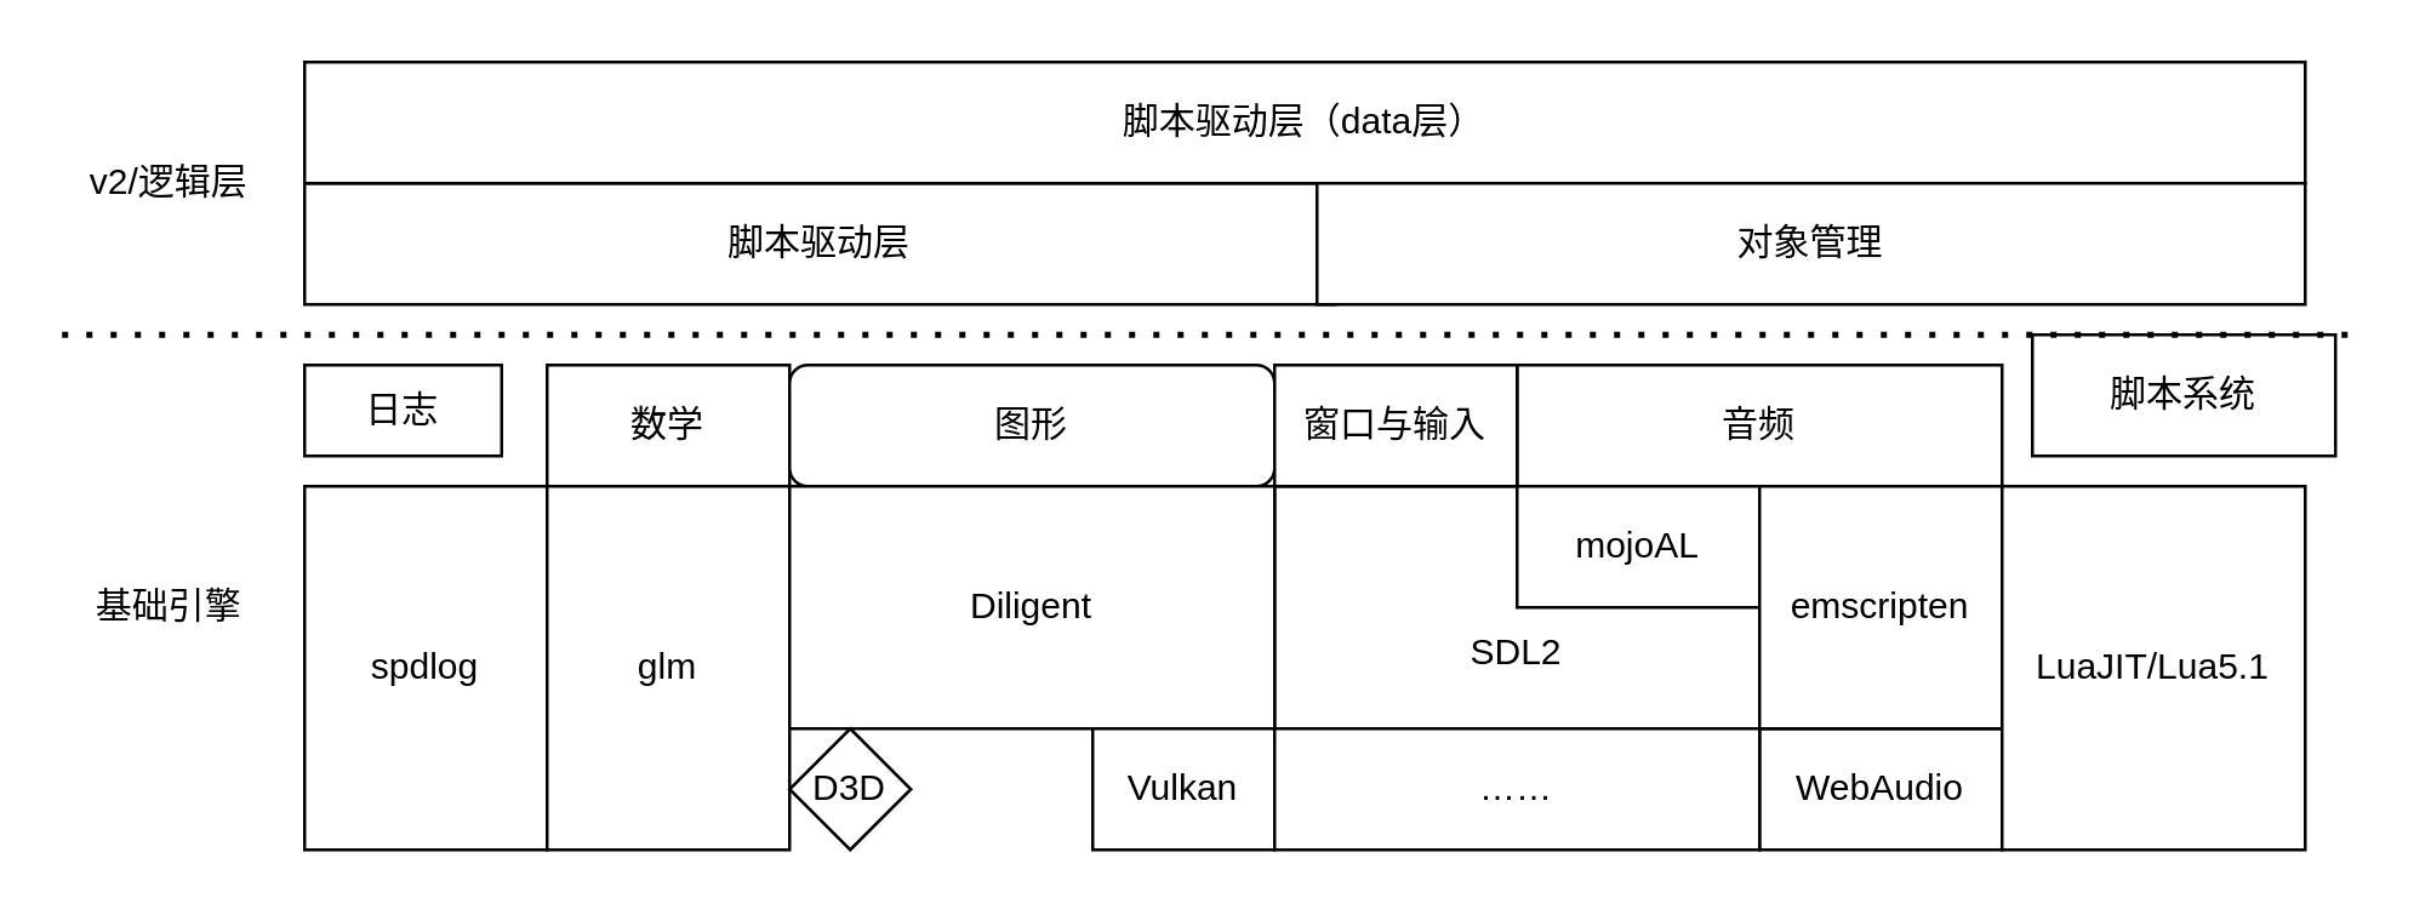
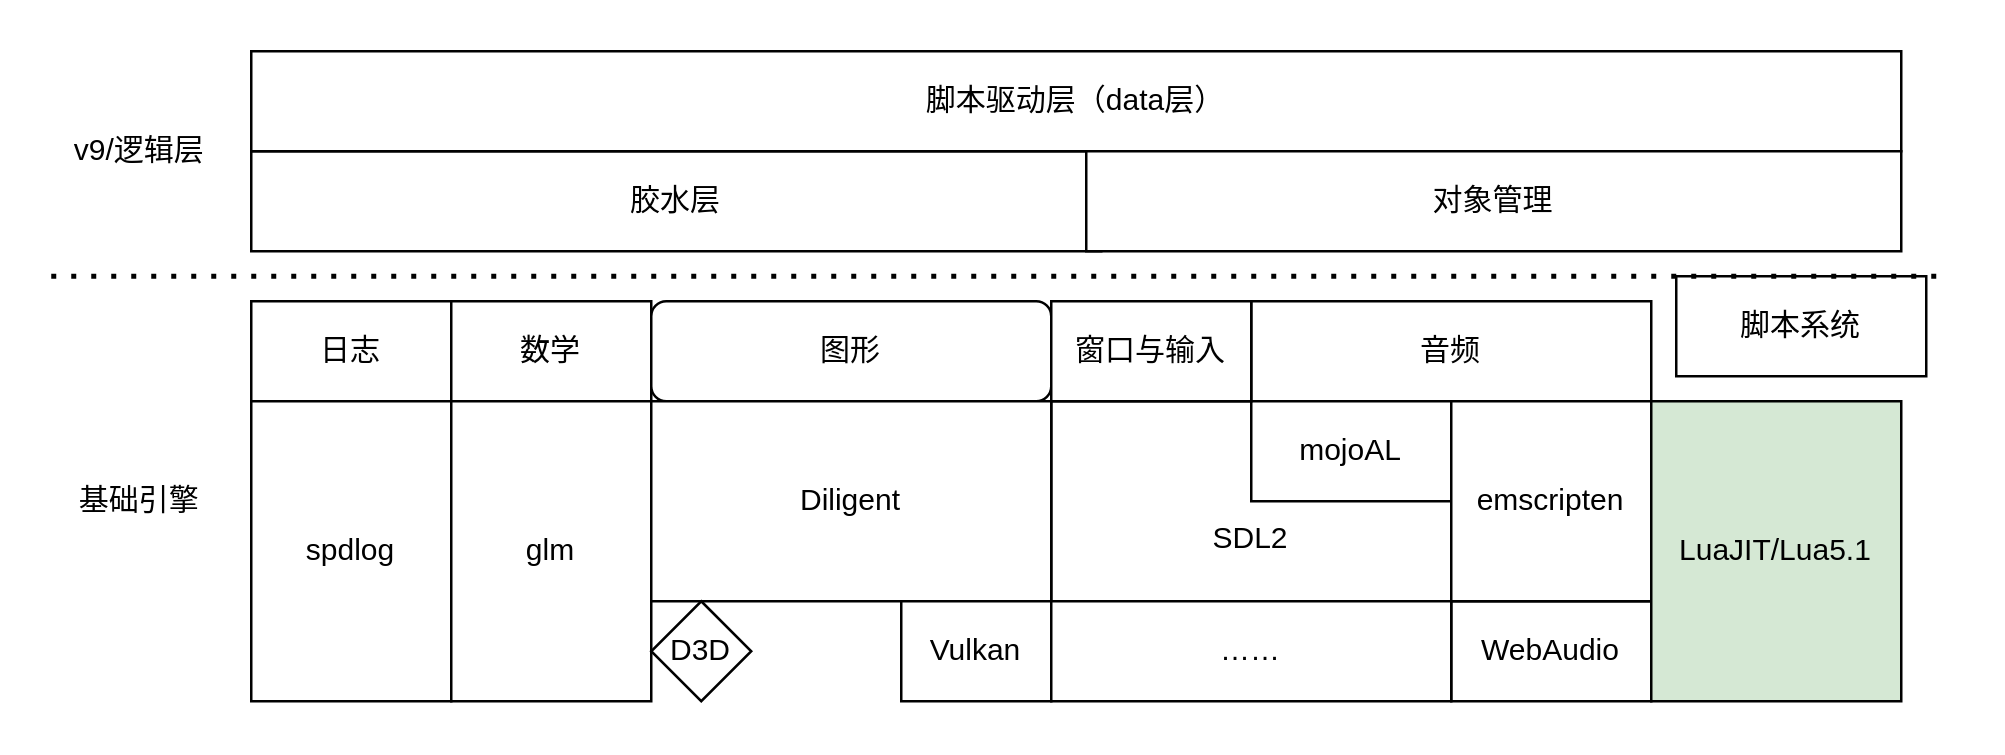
- <mxCell id="23" value="v2/逻辑层" style="text;html=1;align=center;verticalAlign=middle;resizable=0;points=[];autosize=1;strokeColor=none;fillColor=none;" vertex="1" parent="1"><mxGeometry y="50" width="70" height="20" as="geometry" x="20" /></mxCell>
+ <mxCell id="23" value="v9/逻辑层" style="text;html=1;align=center;verticalAlign=middle;resizable=0;points=[];autosize=1;strokeColor=none;fillColor=none;" vertex="1" parent="1"><mxGeometry y="50" width="70" height="20" as="geometry" x="20" /></mxCell>
- <mxCell id="19" value="脚本驱动层" style="rounded=0;whiteSpace=wrap;html=1;" vertex="1" parent="1"><mxGeometry x="100" y="60" width="340" height="40" as="geometry" /></mxCell>
+ <mxCell id="19" value="胶水层" style="rounded=0;whiteSpace=wrap;html=1;" vertex="1" parent="1"><mxGeometry x="100" y="60" width="340" height="40" as="geometry" /></mxCell>
- <mxCell id="3" value="日志" style="rounded=0;whiteSpace=wrap;html=1;" vertex="1" parent="1"><mxGeometry x="100" y="120" width="65" height="30" as="geometry" /></mxCell>
+ <mxCell id="3" value="日志" style="rounded=0;whiteSpace=wrap;html=1;" vertex="1" parent="1"><mxGeometry x="100" y="120" width="80" height="40" as="geometry" /></mxCell>
- <mxCell id="17" value="LuaJIT/Lua5.1" style="rounded=0;whiteSpace=wrap;html=1;" vertex="1" parent="1"><mxGeometry x="660" y="160" width="100" height="120" as="geometry" /></mxCell>
+ <mxCell id="17" value="LuaJIT/Lua5.1" style="rounded=0;whiteSpace=wrap;html=1;fillColor=#d5e8d4;" vertex="1" parent="1"><mxGeometry x="660" y="160" width="100" height="120" as="geometry" /></mxCell>
